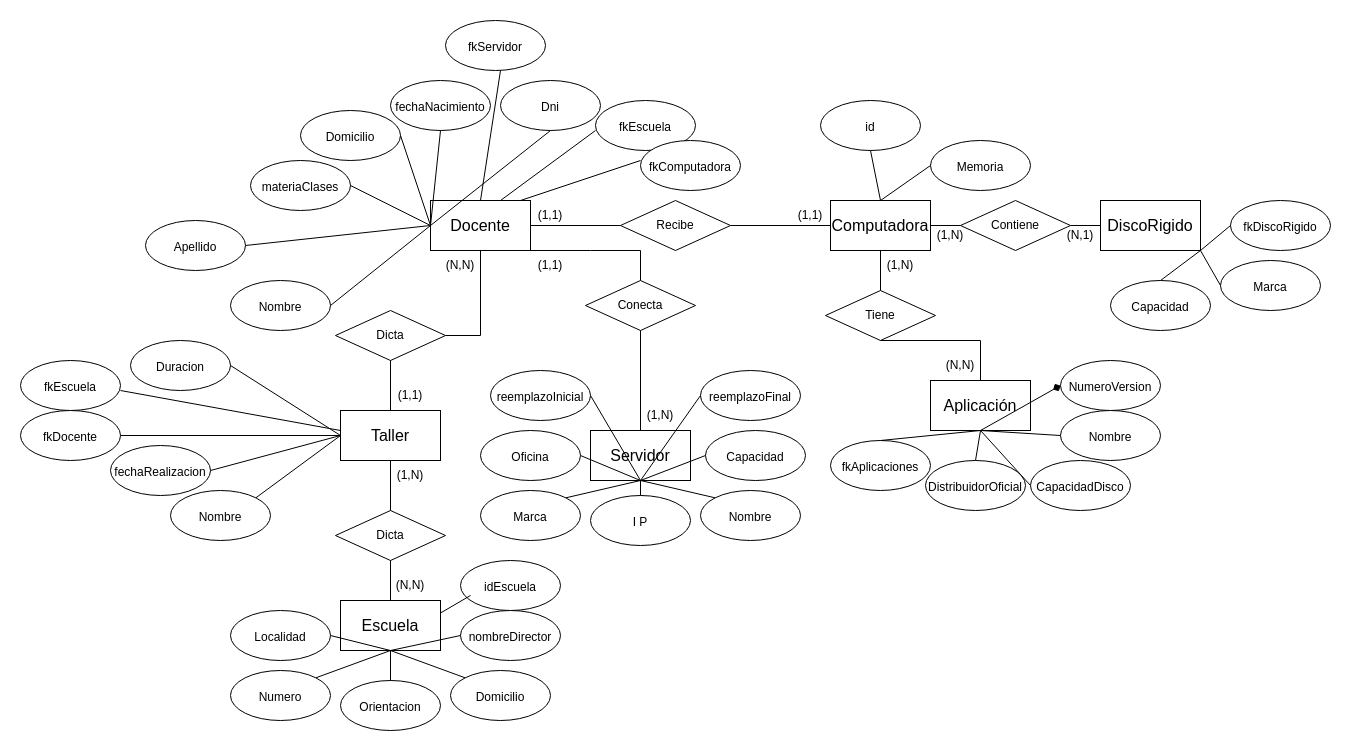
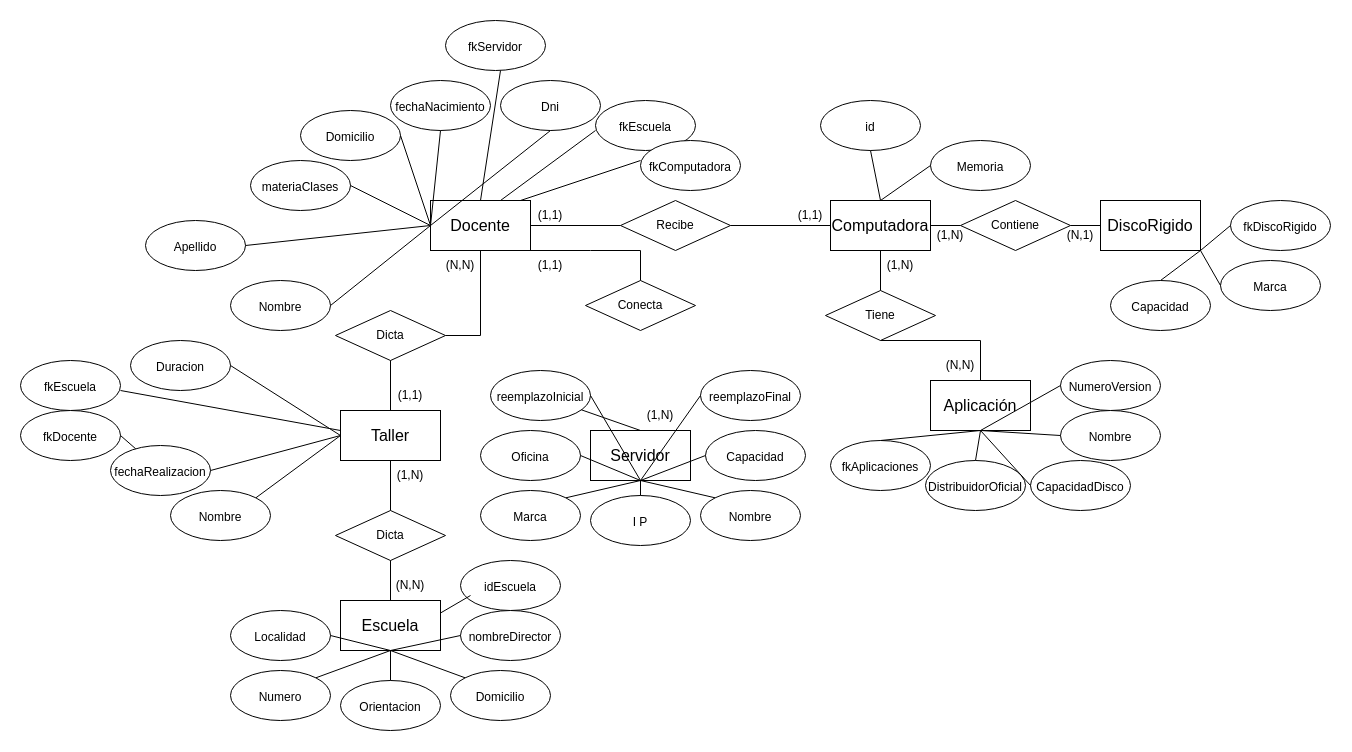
- <mxCell id="87" value="" style="endArrow=none;html=1;rounded=0;exitX=0.5;exitY=0;exitDx=0;exitDy=0;entryX=0.5;entryY=1;entryDx=0;entryDy=0;" parent="1" source="3" target="79" edge="1"><mxGeometry width="50" height="50" relative="1" as="geometry"><mxPoint x="750" y="350" as="sourcePoint" /><mxPoint x="800" y="300" as="targetPoint" /></mxGeometry></mxCell>
+ <mxCell id="87" value="" style="endArrow=none;html=1;rounded=0;exitX=0.5;exitY=0;exitDx=0;exitDy=0;" parent="1" source="3" target="39" edge="1"><mxGeometry width="50" height="50" relative="1" as="geometry"><mxPoint x="750" y="350" as="sourcePoint" /><mxPoint x="800" y="300" as="targetPoint" /></mxGeometry></mxCell>
- <mxCell id="55" value="" style="endArrow=diamond;html=1;rounded=0;exitX=0.5;exitY=1;exitDx=0;exitDy=0;entryX=0;entryY=0.5;entryDx=0;entryDy=0;" parent="1" source="5" target="28" edge="1"><mxGeometry width="50" height="50" relative="1" as="geometry"><mxPoint x="870" y="390" as="sourcePoint" /><mxPoint x="920" y="340" as="targetPoint" /></mxGeometry></mxCell>
+ <mxCell id="55" value="" style="endArrow=none;html=1;rounded=0;exitX=0.5;exitY=1;exitDx=0;exitDy=0;entryX=0;entryY=0.5;entryDx=0;entryDy=0;" parent="1" source="5" target="28" edge="1"><mxGeometry width="50" height="50" relative="1" as="geometry"><mxPoint x="870" y="390" as="sourcePoint" /><mxPoint x="920" y="340" as="targetPoint" /></mxGeometry></mxCell>
- <mxCell id="112" value="" style="endArrow=none;html=1;rounded=0;exitX=1;exitY=0.5;exitDx=0;exitDy=0;" edge="1" parent="1" source="110" target="8"><mxGeometry width="50" height="50" relative="1" as="geometry"><mxPoint x="100" y="430" as="sourcePoint" /><mxPoint x="320" y="470" as="targetPoint" /></mxGeometry></mxCell>
+ <mxCell id="112" value="" style="endArrow=none;html=1;rounded=0;exitX=1;exitY=0.5;exitDx=0;exitDy=0;" edge="1" parent="1" source="110" target="22"><mxGeometry width="50" height="50" relative="1" as="geometry"><mxPoint x="100" y="430" as="sourcePoint" /><mxPoint x="320" y="470" as="targetPoint" /></mxGeometry></mxCell>
